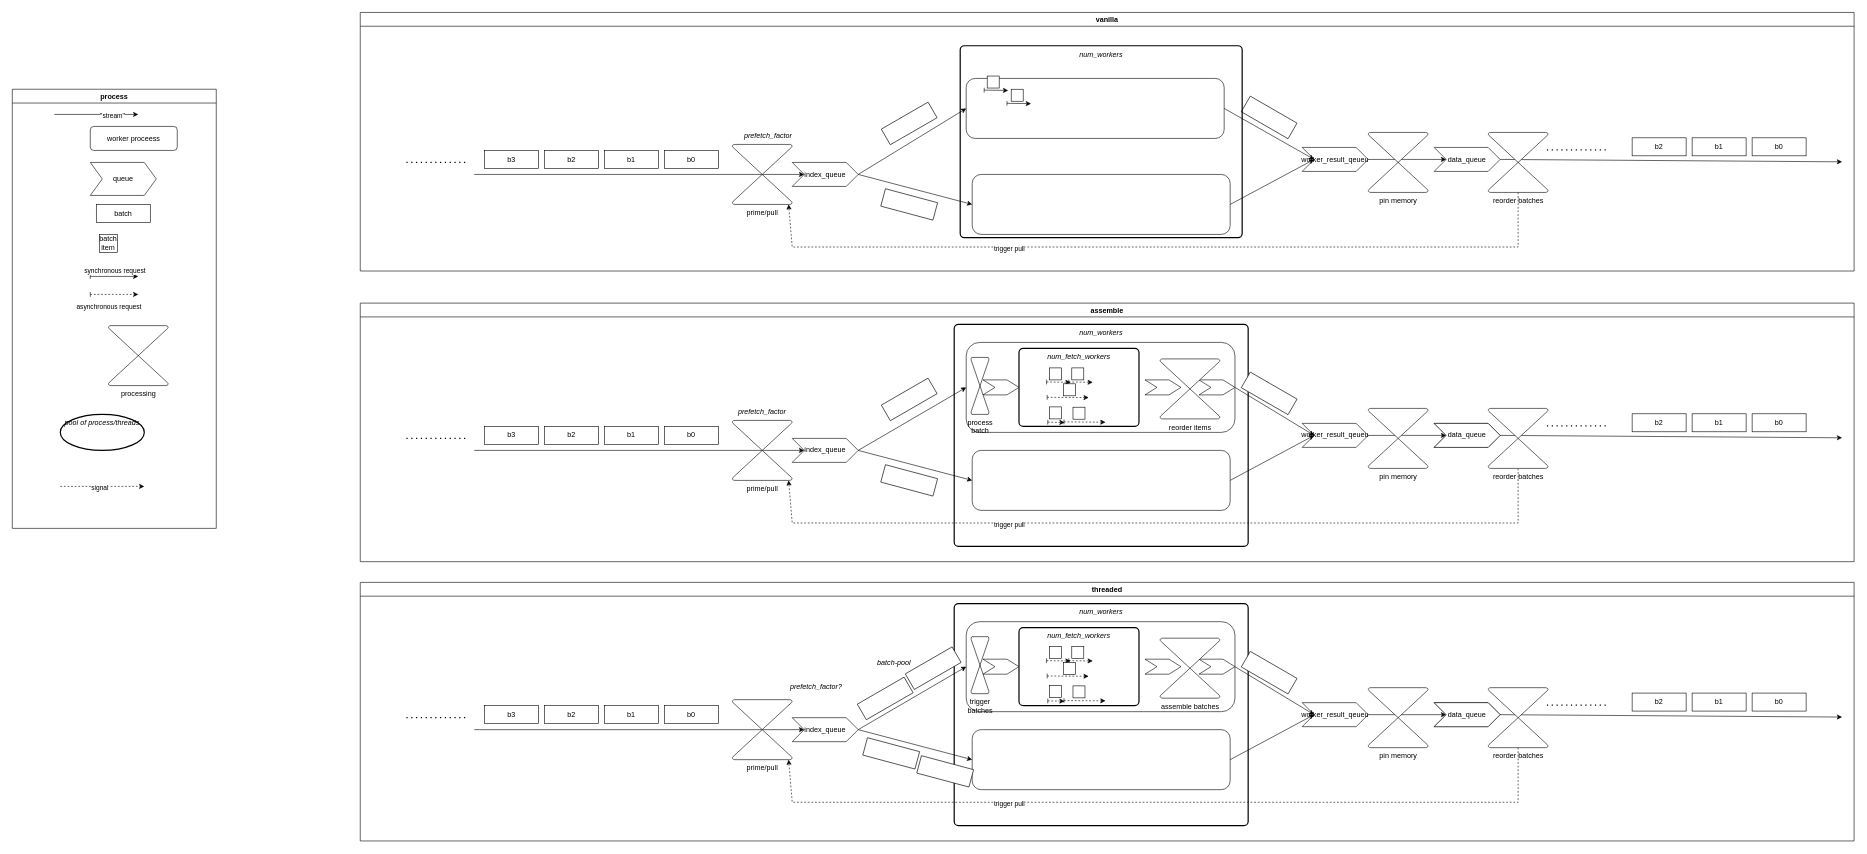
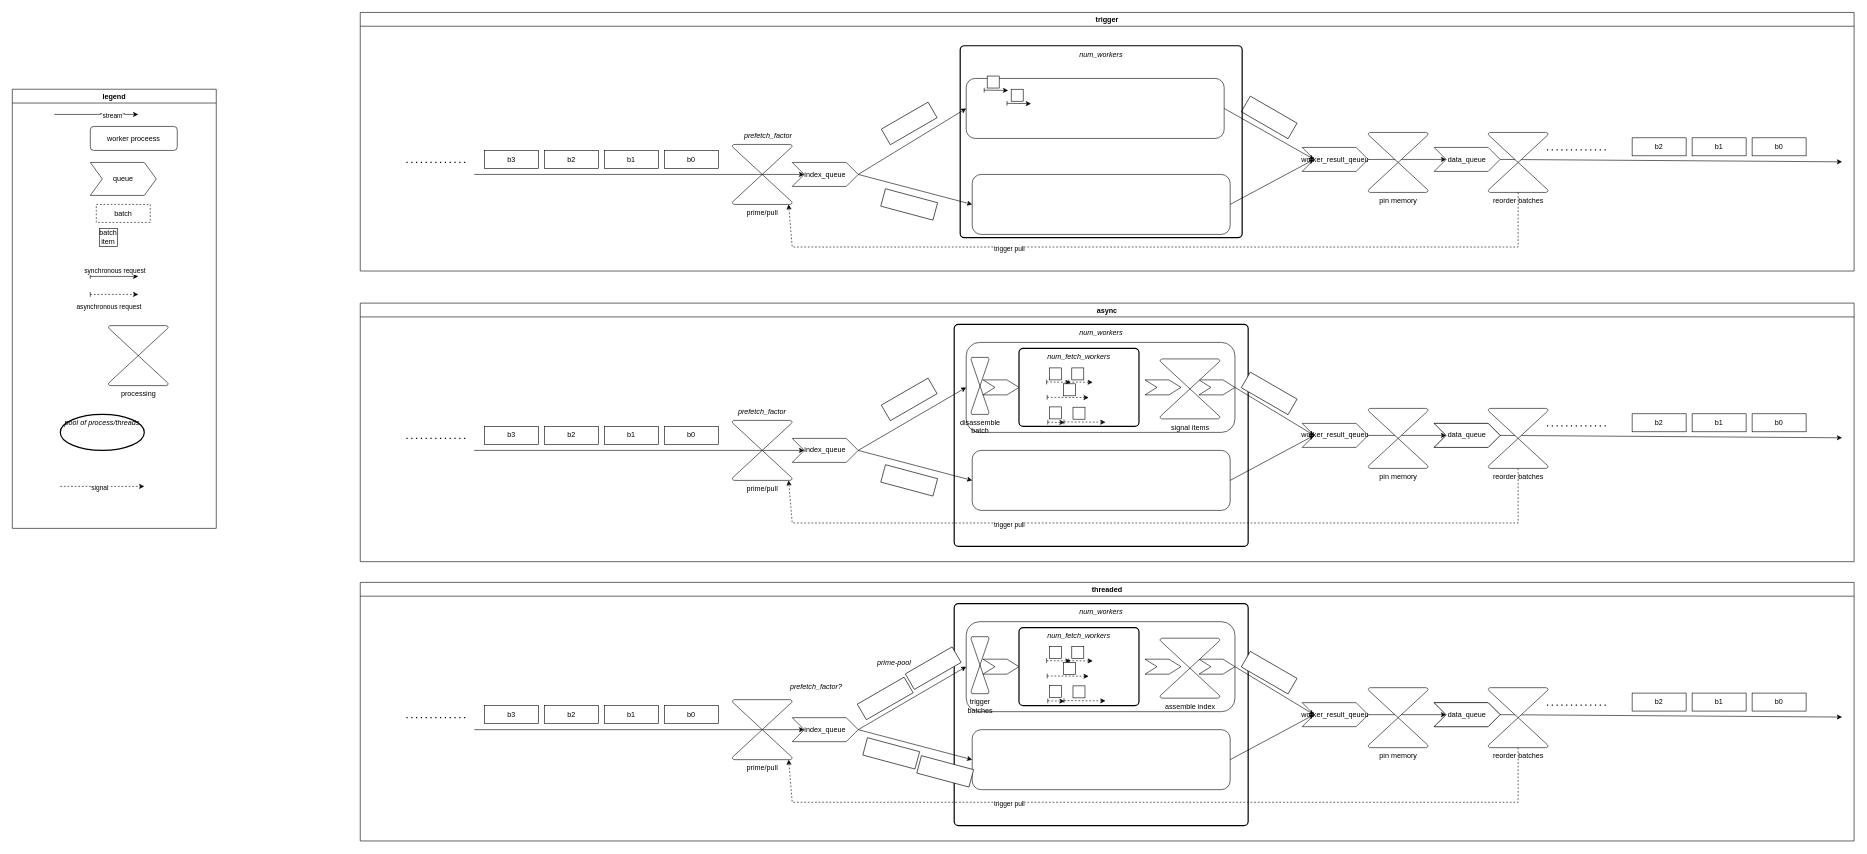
- <mxCell id="39" value="vanilla" style="swimlane;" vertex="1" parent="1"><mxGeometry x="600" width="2490" height="431" as="geometry" y="20" /></mxCell>
+ <mxCell id="39" value="trigger" style="swimlane;" vertex="1" parent="1"><mxGeometry x="600" width="2490" height="431" as="geometry" y="20" /></mxCell>
- <mxCell id="44" value="process" style="swimlane;" vertex="1" parent="1"><mxGeometry x="20" y="148" width="340" height="732" as="geometry" /></mxCell>
+ <mxCell id="44" value="legend" style="swimlane;" vertex="1" parent="1"><mxGeometry x="20" y="148" width="340" height="732" as="geometry" /></mxCell>
- <mxCell id="21" value="batch" style="rounded=0;whiteSpace=wrap;html=1;" vertex="1" parent="1"><mxGeometry x="160" y="340" width="90" height="30" as="geometry" /></mxCell>
+ <mxCell id="21" value="batch" style="rounded=0;whiteSpace=wrap;html=1;dashed=1;" vertex="1" parent="1"><mxGeometry x="160" y="340" width="90" height="30" as="geometry" /></mxCell>
- <mxCell id="22" value="batch item" style="whiteSpace=wrap;html=1;aspect=fixed;" vertex="1" parent="1"><mxGeometry x="165" y="390" width="30" height="30" as="geometry" /></mxCell>
+ <mxCell id="22" value="batch item" style="whiteSpace=wrap;html=1;aspect=fixed;" vertex="1" parent="1"><mxGeometry x="165" y="380" width="30" height="30" as="geometry" /></mxCell>
- <mxCell id="100" value="assemble" style="swimlane;" vertex="1" parent="1"><mxGeometry x="600" y="504.5" width="2490" height="431" as="geometry" /></mxCell>
+ <mxCell id="100" value="async" style="swimlane;" vertex="1" parent="1"><mxGeometry x="600" y="504.5" width="2490" height="431" as="geometry" /></mxCell>
- <mxCell id="93" value="process&lt;br&gt;batch" style="verticalLabelPosition=bottom;verticalAlign=top;html=1;shape=mxgraph.flowchart.collate;" vertex="1" parent="1"><mxGeometry x="1618" y="595" width="30" height="95" as="geometry" /></mxCell>
+ <mxCell id="93" value="disassemble&lt;br&gt;batch" style="verticalLabelPosition=bottom;verticalAlign=top;html=1;shape=mxgraph.flowchart.collate;" vertex="1" parent="1"><mxGeometry x="1618" y="595" width="30" height="95" as="geometry" /></mxCell>
- <mxCell id="90" value="reorder items" style="verticalLabelPosition=bottom;verticalAlign=top;html=1;shape=mxgraph.flowchart.collate;" vertex="1" parent="1"><mxGeometry x="1933" y="597.5" width="100" height="100" as="geometry" /></mxCell>
+ <mxCell id="90" value="signal items" style="verticalLabelPosition=bottom;verticalAlign=top;html=1;shape=mxgraph.flowchart.collate;" vertex="1" parent="1"><mxGeometry x="1933" y="597.5" width="100" height="100" as="geometry" /></mxCell>
- <mxCell id="152" value="&lt;i&gt;batch-pool&lt;/i&gt;" style="text;html=1;strokeColor=none;fillColor=none;align=center;verticalAlign=middle;whiteSpace=wrap;rounded=0;" vertex="1" parent="147"><mxGeometry x="860" y="120" width="60" height="30" as="geometry" /></mxCell>
+ <mxCell id="152" value="&lt;i&gt;prime-pool&lt;/i&gt;" style="text;html=1;strokeColor=none;fillColor=none;align=center;verticalAlign=middle;whiteSpace=wrap;rounded=0;" vertex="1" parent="147"><mxGeometry x="860" y="120" width="60" height="30" as="geometry" /></mxCell>
- <mxCell id="137" value="assemble batches" style="verticalLabelPosition=bottom;verticalAlign=top;html=1;shape=mxgraph.flowchart.collate;" vertex="1" parent="1"><mxGeometry x="1933" y="1063" width="100" height="100" as="geometry" /></mxCell>
+ <mxCell id="137" value="assemble index" style="verticalLabelPosition=bottom;verticalAlign=top;html=1;shape=mxgraph.flowchart.collate;" vertex="1" parent="1"><mxGeometry x="1933" y="1063" width="100" height="100" as="geometry" /></mxCell>
